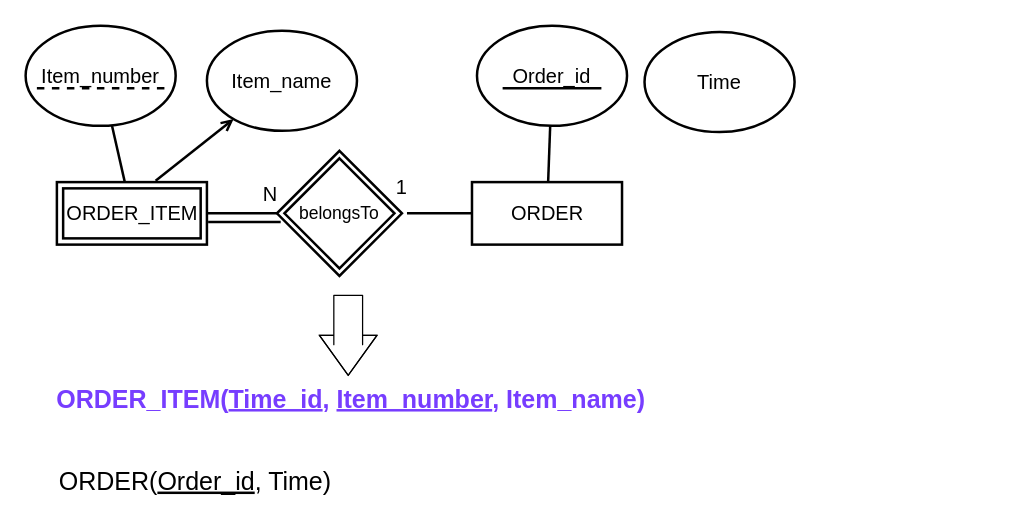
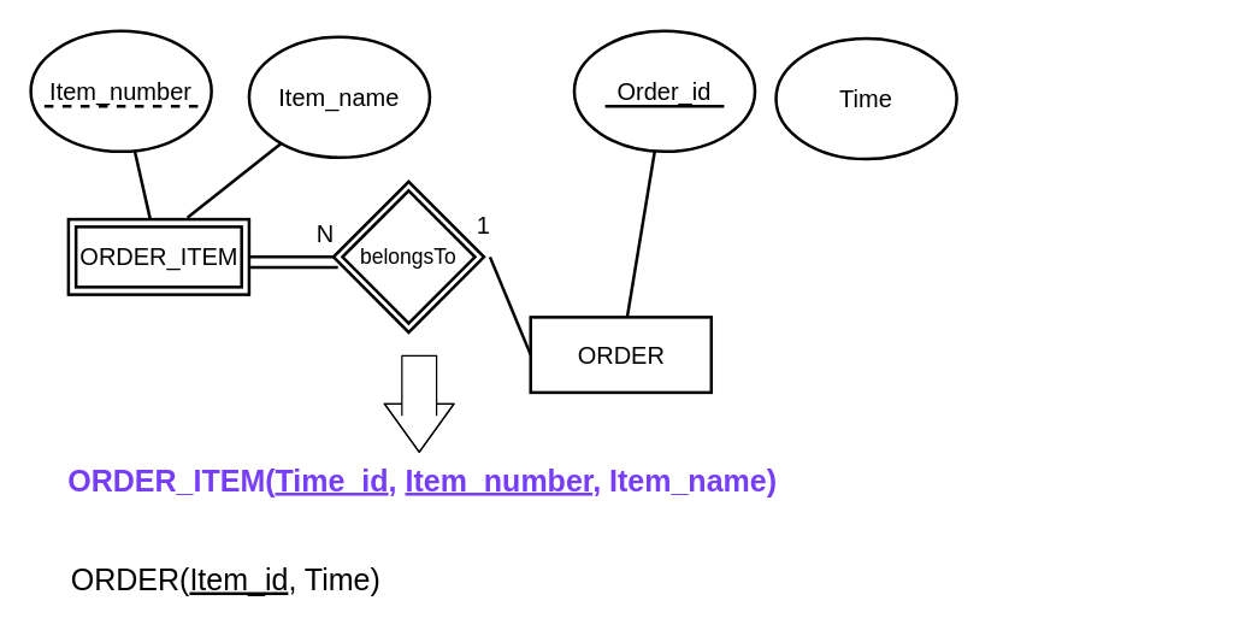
- <mxCell id="20" value="" style="endArrow=open;html=1;strokeWidth=2;fontSize=16;exitX=0.658;exitY=-0.02;exitDx=0;exitDy=0;exitPerimeter=0;" parent="1" source="3" target="19" edge="1"><mxGeometry width="50" height="50" relative="1" as="geometry"><mxPoint x="234.318" y="139" as="sourcePoint" /><mxPoint x="641.765" y="99.294" as="targetPoint" /></mxGeometry></mxCell>
+ <mxCell id="20" value="" style="endArrow=none;html=1;strokeWidth=2;fontSize=16;exitX=0.658;exitY=-0.02;exitDx=0;exitDy=0;exitPerimeter=0;" parent="1" source="3" target="19" edge="1"><mxGeometry width="50" height="50" relative="1" as="geometry"><mxPoint x="234.318" y="139" as="sourcePoint" /><mxPoint x="641.765" y="99.294" as="targetPoint" /></mxGeometry></mxCell>
- <mxCell id="4" value="ORDER" style="html=1;fillColor=none;fontSize=16;strokeWidth=2;" parent="1" vertex="1"><mxGeometry x="377" y="145" width="120" height="50" as="geometry" /></mxCell>
+ <mxCell id="4" value="ORDER" style="html=1;fillColor=none;fontSize=16;strokeWidth=2;" parent="1" vertex="1"><mxGeometry x="352" y="210" width="120" height="50" as="geometry" /></mxCell>
- <mxCell id="22" value="ORDER(&lt;u style=&quot;font-size: 20px;&quot;&gt;Order_id&lt;/u&gt;, Time)" style="text;html=1;strokeColor=none;fillColor=none;align=left;verticalAlign=middle;whiteSpace=wrap;rounded=0;fontSize=20;" parent="1" vertex="1"><mxGeometry x="45" y="367" width="460" height="33" as="geometry" /></mxCell>
+ <mxCell id="22" value="ORDER(&lt;u style=&quot;font-size: 20px;&quot;&gt;Item_id&lt;/u&gt;, Time)" style="text;html=1;strokeColor=none;fillColor=none;align=left;verticalAlign=middle;whiteSpace=wrap;rounded=0;fontSize=20;" parent="1" vertex="1"><mxGeometry x="45" y="367" width="460" height="33" as="geometry" /></mxCell>
